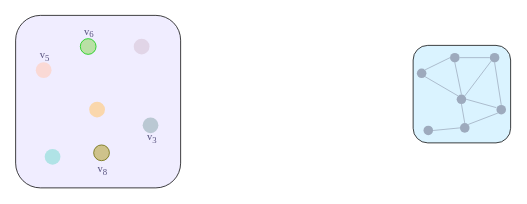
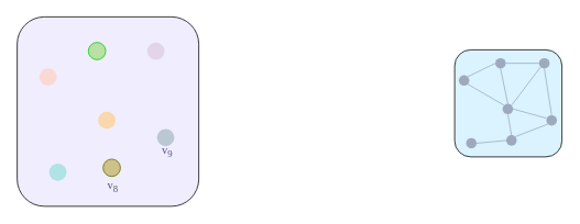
- <mxCell id="34" value="&lt;font style=&quot;font-size: 14px;&quot;&gt;v&lt;sub style=&quot;&quot;&gt;6&lt;/sub&gt;&lt;/font&gt;" style="text;strokeColor=none;align=center;fillColor=none;html=1;verticalAlign=middle;whiteSpace=wrap;rounded=0;fontSize=18;fontFamily=Times New Roman;fontColor=#56517e;container=0;movable=1;resizable=1;rotatable=1;deletable=1;editable=1;locked=0;connectable=1;" vertex="1" parent="24"><mxGeometry x="59.375" width="47.5" height="21" as="geometry" /></mxCell>
- <mxCell id="30" value="&lt;font style=&quot;font-size: 14px;&quot;&gt;v&lt;sub style=&quot;&quot;&gt;5&lt;/sub&gt;&lt;/font&gt;" style="text;strokeColor=none;align=center;fillColor=none;html=1;verticalAlign=middle;whiteSpace=wrap;rounded=0;fontSize=18;fontFamily=Times New Roman;fontColor=#56517e;container=0;movable=1;resizable=1;rotatable=1;deletable=1;editable=1;locked=0;connectable=1;" vertex="1" parent="24"><mxGeometry y="31.5" width="47.5" height="21" as="geometry" /></mxCell>
- <mxCell id="31" value="&lt;font style=&quot;font-size: 14px;&quot;&gt;v&lt;sub style=&quot;&quot;&gt;3&lt;/sub&gt;&lt;/font&gt;" style="text;strokeColor=none;align=center;fillColor=none;html=1;verticalAlign=middle;whiteSpace=wrap;rounded=0;fontSize=18;fontFamily=Times New Roman;fontColor=#56517e;container=0;movable=1;resizable=1;rotatable=1;deletable=1;editable=1;locked=0;connectable=1;" vertex="1" parent="24"><mxGeometry x="142.5" y="141.75" width="47.5" height="21" as="geometry" /></mxCell>
+ <mxCell id="31" value="&lt;font style=&quot;font-size: 14px;&quot;&gt;v&lt;sub style=&quot;&quot;&gt;9&lt;/sub&gt;&lt;/font&gt;" style="text;strokeColor=none;align=center;fillColor=none;html=1;verticalAlign=middle;whiteSpace=wrap;rounded=0;fontSize=18;fontFamily=Times New Roman;fontColor=#56517e;container=0;movable=1;resizable=1;rotatable=1;deletable=1;editable=1;locked=0;connectable=1;" vertex="1" parent="24"><mxGeometry x="142.5" y="141.75" width="47.5" height="21" as="geometry" /></mxCell>
